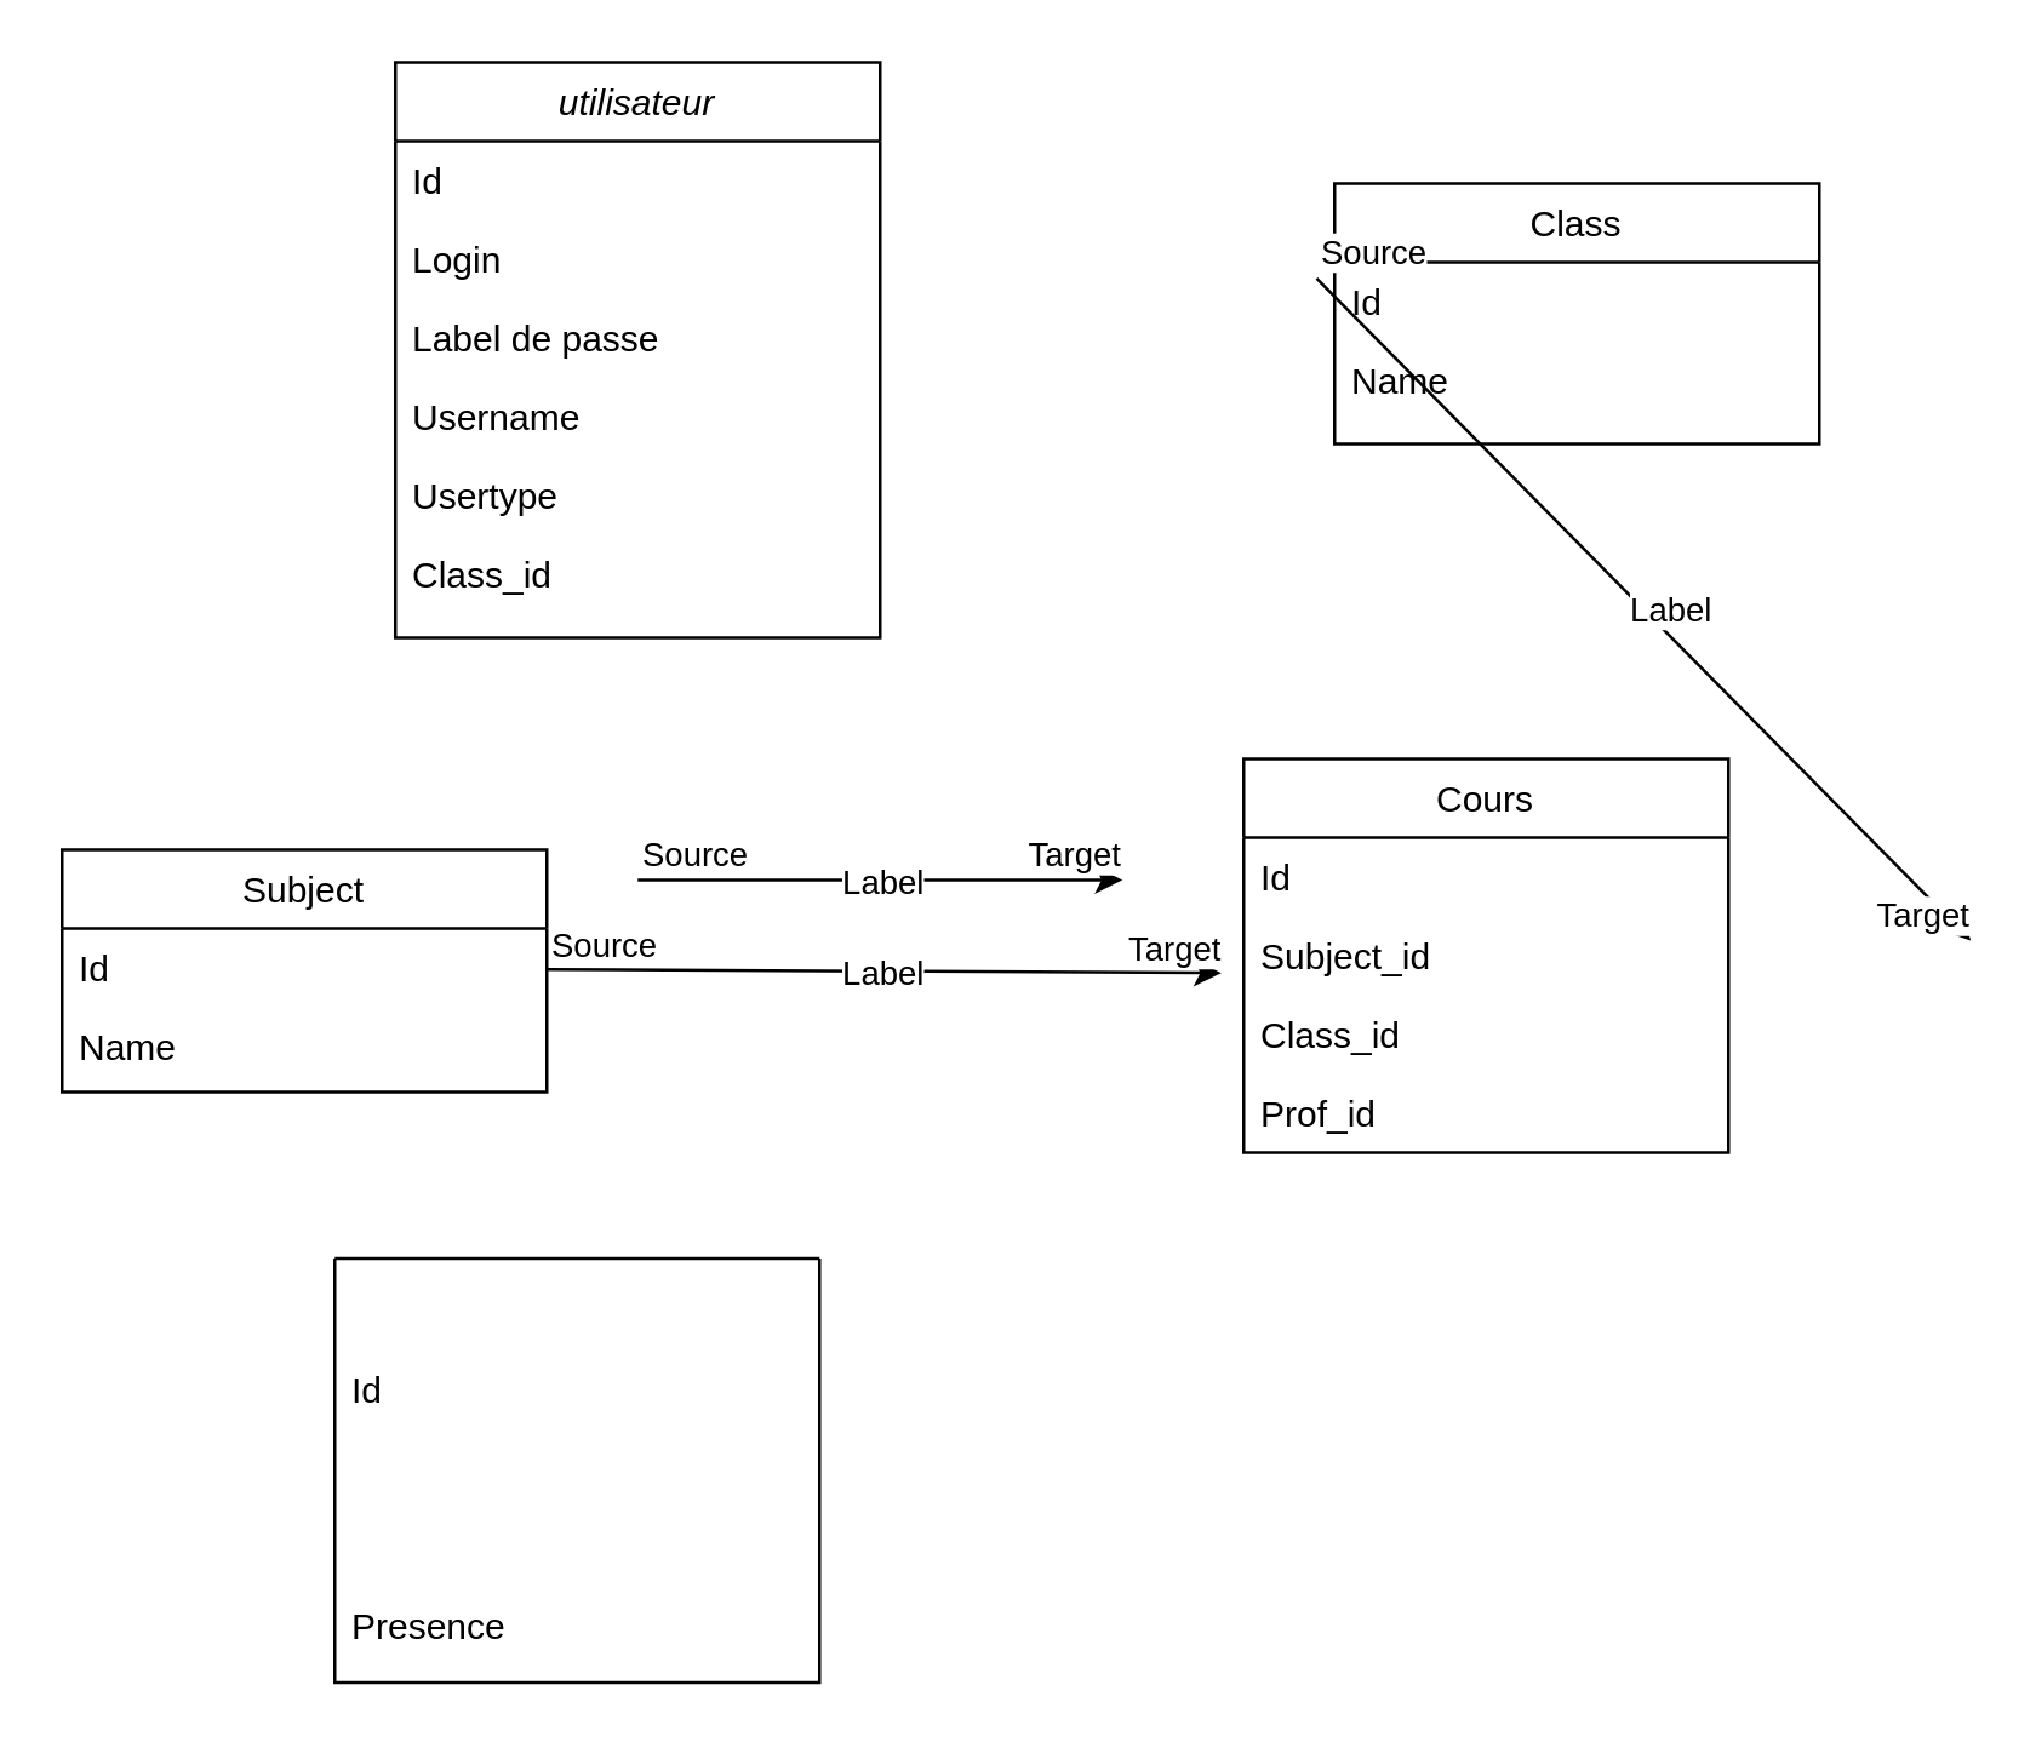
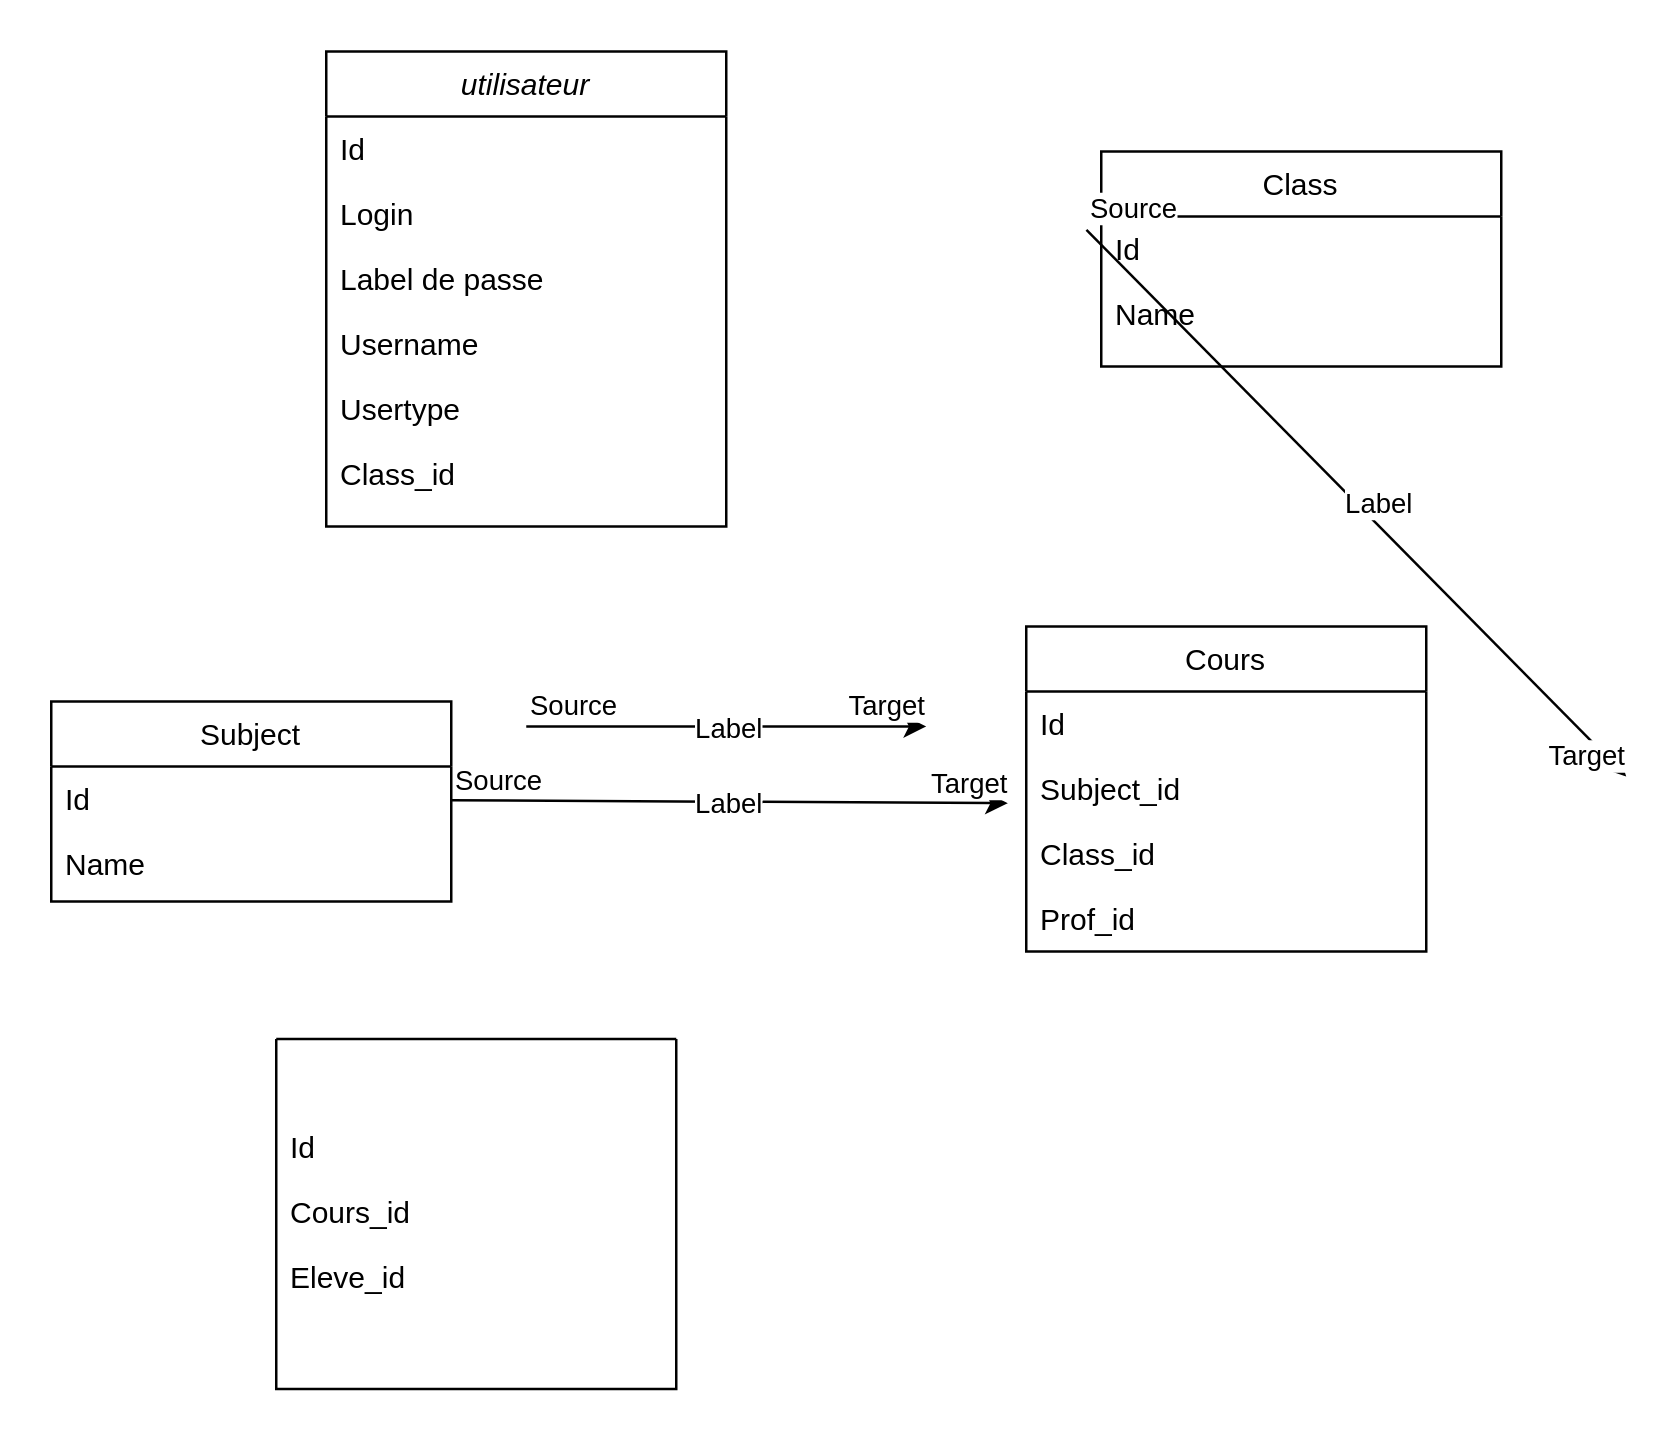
+ <mxCell id="21" value="Cours_id" style="text;align=left;verticalAlign=top;spacingLeft=4;spacingRight=4;overflow=hidden;rotatable=0;points=[[0,0.5],[1,0.5]];portConstraint=eastwest;" vertex="1" parent="19"><mxGeometry y="56" width="160" height="26" as="geometry" /></mxCell>
+ <mxCell id="22" value="Eleve_id" style="text;align=left;verticalAlign=top;spacingLeft=4;spacingRight=4;overflow=hidden;rotatable=0;points=[[0,0.5],[1,0.5]];portConstraint=eastwest;" vertex="1" parent="19"><mxGeometry y="82" width="160" height="26" as="geometry" /></mxCell>
- <mxCell id="23" value="Presence" style="text;align=left;verticalAlign=top;spacingLeft=4;spacingRight=4;overflow=hidden;rotatable=0;points=[[0,0.5],[1,0.5]];portConstraint=eastwest;" vertex="1" parent="19"><mxGeometry y="108" width="160" height="26" as="geometry" /></mxCell>
